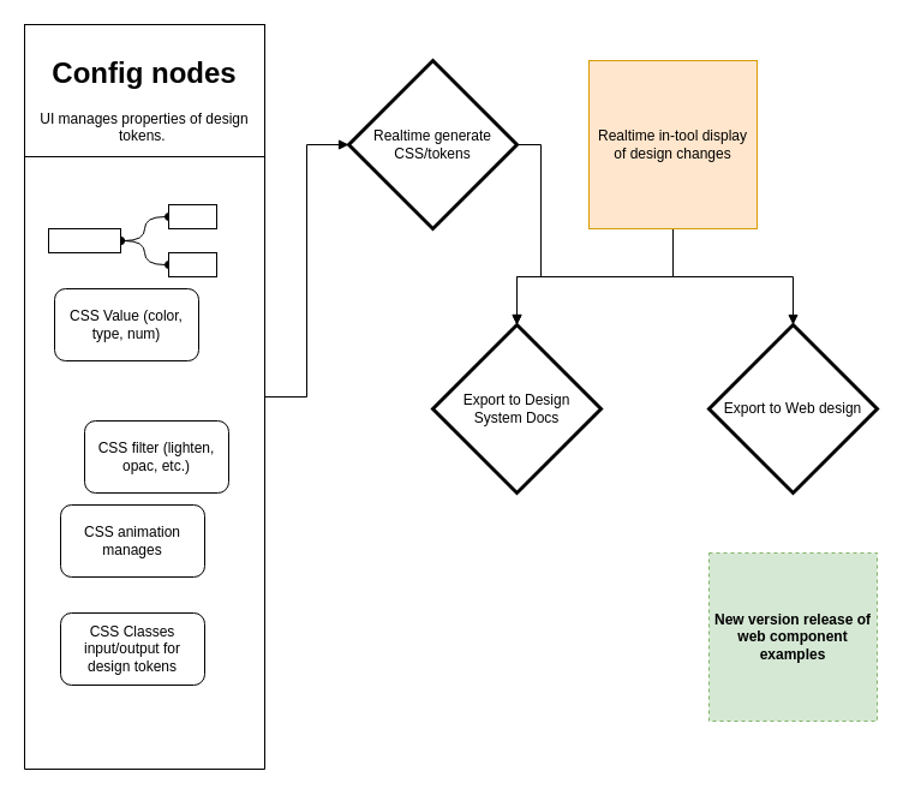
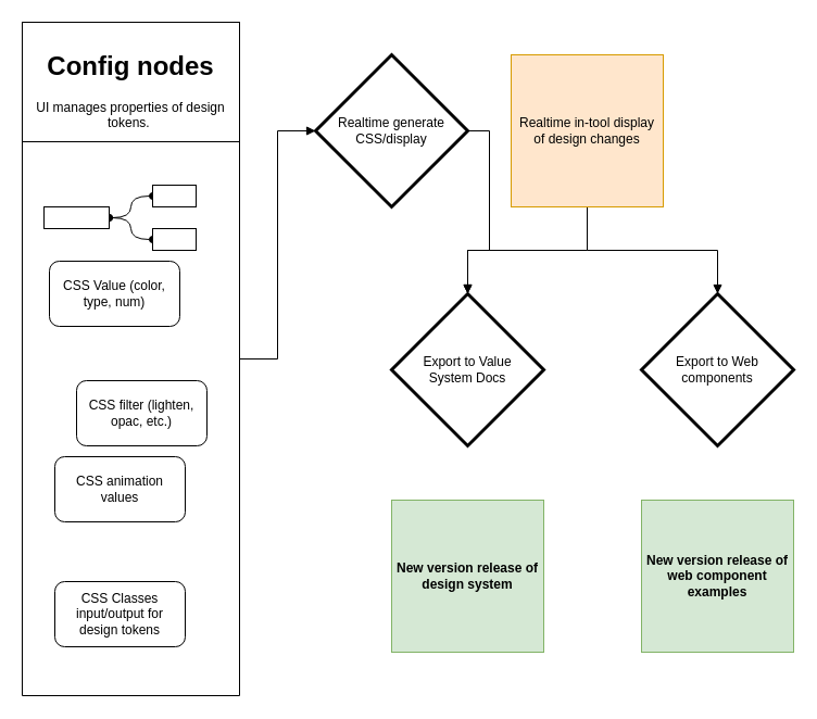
- <mxCell id="15" value="Realtime generate&lt;br&gt;CSS/tokens" style="rhombus;whiteSpace=wrap;html=1;strokeWidth=3;" vertex="1" parent="1"><mxGeometry x="290" y="50" width="140" height="140" as="geometry" /></mxCell>
+ <mxCell id="15" value="Realtime generate&lt;br&gt;CSS/display" style="rhombus;whiteSpace=wrap;html=1;strokeWidth=3;" vertex="1" parent="1"><mxGeometry x="290" y="50" width="140" height="140" as="geometry" /></mxCell>
- <mxCell id="18" value="Realtime in-tool display&lt;br&gt;of design changes" style="whiteSpace=wrap;html=1;aspect=fixed;fillColor=#ffe6cc;strokeColor=#d79b00;" vertex="1" parent="1"><mxGeometry x="490" y="50" width="140" height="140" as="geometry" /></mxCell>
+ <mxCell id="18" value="Realtime in-tool display&lt;br&gt;of design changes" style="whiteSpace=wrap;html=1;aspect=fixed;fillColor=#ffe6cc;strokeColor=#d79b00;" vertex="1" parent="1"><mxGeometry x="470" y="50" width="140" height="140" as="geometry" /></mxCell>
- <mxCell id="22" value="Export to Design&lt;br&gt;System Docs" style="rhombus;whiteSpace=wrap;html=1;strokeWidth=3;" vertex="1" parent="1"><mxGeometry x="360" y="270" width="140" height="140" as="geometry" /></mxCell>
+ <mxCell id="22" value="Export to Value&lt;br&gt;System Docs" style="rhombus;whiteSpace=wrap;html=1;strokeWidth=3;" vertex="1" parent="1"><mxGeometry x="360" y="270" width="140" height="140" as="geometry" /></mxCell>
- <mxCell id="19" value="Export to Web design" style="rhombus;whiteSpace=wrap;html=1;strokeWidth=3;" vertex="1" parent="1"><mxGeometry x="590" y="270" width="140" height="140" as="geometry" /></mxCell>
+ <mxCell id="19" value="Export to Web components" style="rhombus;whiteSpace=wrap;html=1;strokeWidth=3;" vertex="1" parent="1"><mxGeometry x="590" y="270" width="140" height="140" as="geometry" /></mxCell>
- <mxCell id="12" value="CSS animation manages" style="whiteSpace=wrap;html=1;rounded=1;" vertex="1" parent="3"><mxGeometry x="30" y="400" width="120" height="60" as="geometry" /></mxCell>
+ <mxCell id="12" value="CSS animation values" style="whiteSpace=wrap;html=1;rounded=1;" vertex="1" parent="3"><mxGeometry x="30" y="400" width="120" height="60" as="geometry" /></mxCell>
+ <mxCell id="21" value="&lt;b&gt;New version release of design system&lt;/b&gt;" style="whiteSpace=wrap;html=1;aspect=fixed;fillColor=#d5e8d4;strokeColor=#82b366;" vertex="1" parent="1"><mxGeometry x="360" y="460" width="140" height="140" as="geometry" /></mxCell>
- <mxCell id="20" value="&lt;b&gt;New version release of web component examples&lt;/b&gt;" style="whiteSpace=wrap;html=1;aspect=fixed;fillColor=#d5e8d4;strokeColor=#82b366;dashed=1;" vertex="1" parent="1"><mxGeometry x="590" y="460" width="140" height="140" as="geometry" /></mxCell>
+ <mxCell id="20" value="&lt;b&gt;New version release of web component examples&lt;/b&gt;" style="whiteSpace=wrap;html=1;aspect=fixed;fillColor=#d5e8d4;strokeColor=#82b366;" vertex="1" parent="1"><mxGeometry x="590" y="460" width="140" height="140" as="geometry" /></mxCell>
- <mxCell id="13" value="CSS Classes input/output for design tokens" style="whiteSpace=wrap;html=1;rounded=1;" vertex="1" parent="3"><mxGeometry x="30" y="490" width="120" height="60" as="geometry" /></mxCell>
+ <mxCell id="13" value="CSS Classes input/output for design tokens" style="whiteSpace=wrap;html=1;rounded=1;" vertex="1" parent="3"><mxGeometry x="30" y="515" width="120" height="60" as="geometry" /></mxCell>
